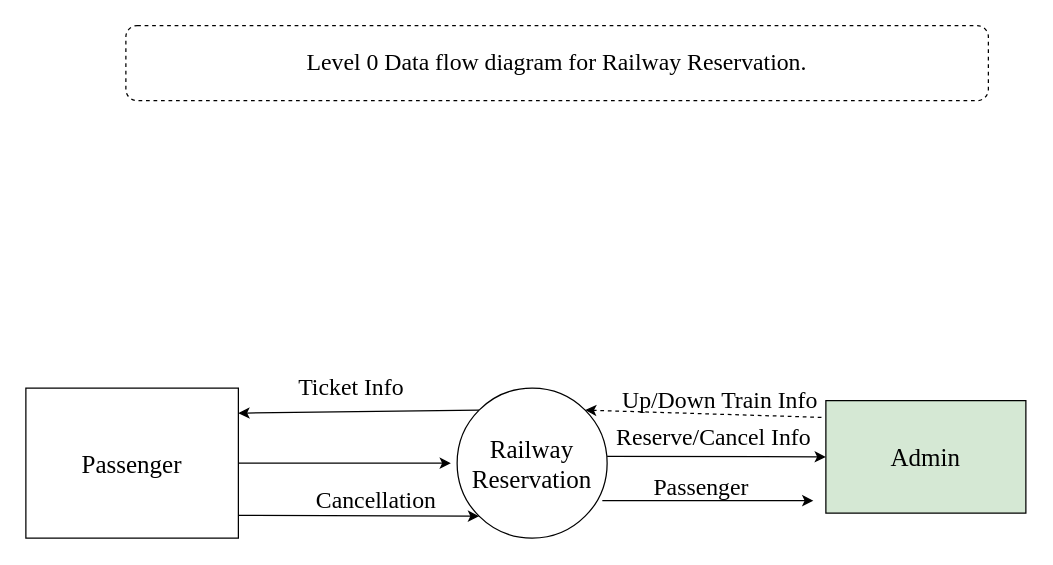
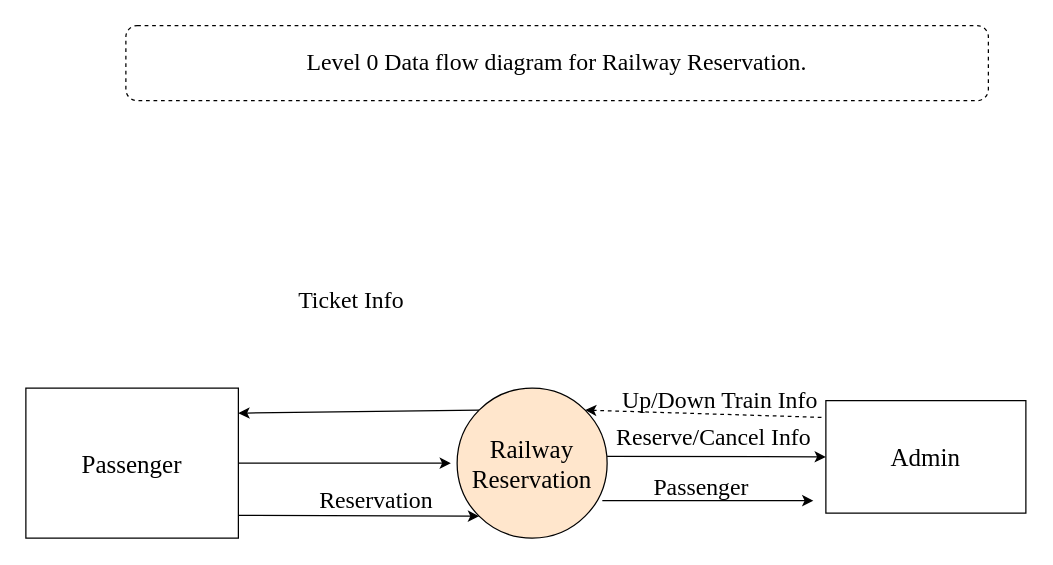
- <mxCell id="9" value="Ticket Info" style="text;html=1;align=center;verticalAlign=middle;resizable=0;points=[];autosize=1;strokeColor=none;fillColor=none;fontSize=19;fontFamily=Garamond;" vertex="1" parent="1"><mxGeometry x="225" y="290" width="110" height="40" as="geometry" /></mxCell>
+ <mxCell id="9" value="Ticket Info" style="text;html=1;align=center;verticalAlign=middle;resizable=0;points=[];autosize=1;strokeColor=none;fillColor=none;fontSize=19;fontFamily=Garamond;" vertex="1" parent="1"><mxGeometry x="225" y="220" width="110" height="40" as="geometry" /></mxCell>
- <mxCell id="7" value="Admin" style="rounded=0;whiteSpace=wrap;html=1;fontFamily=Garamond;fontSize=20;fillColor=#d5e8d4;" vertex="1" parent="1"><mxGeometry x="660" y="320" width="160" height="90" as="geometry" /></mxCell>
+ <mxCell id="7" value="Admin" style="rounded=0;whiteSpace=wrap;html=1;fontFamily=Garamond;fontSize=20;" vertex="1" parent="1"><mxGeometry x="660" y="320" width="160" height="90" as="geometry" /></mxCell>
- <mxCell id="6" value="Railway&lt;br&gt;Reservation" style="ellipse;whiteSpace=wrap;html=1;aspect=fixed;fontFamily=Garamond;fontSize=20;" vertex="1" parent="1"><mxGeometry x="365" y="310" width="120" height="120" as="geometry" /></mxCell>
+ <mxCell id="6" value="Railway&lt;br&gt;Reservation" style="ellipse;whiteSpace=wrap;html=1;aspect=fixed;fontFamily=Garamond;fontSize=20;fillColor=#ffe6cc;" vertex="1" parent="1"><mxGeometry x="365" y="310" width="120" height="120" as="geometry" /></mxCell>
- <mxCell id="10" value="Cancellation" style="text;html=1;align=center;verticalAlign=middle;resizable=0;points=[];autosize=1;strokeColor=none;fillColor=none;fontSize=19;fontFamily=Garamond;" vertex="1" parent="1"><mxGeometry x="245" y="380" width="110" height="40" as="geometry" /></mxCell>
+ <mxCell id="10" value="Reservation" style="text;html=1;align=center;verticalAlign=middle;resizable=0;points=[];autosize=1;strokeColor=none;fillColor=none;fontSize=19;fontFamily=Garamond;" vertex="1" parent="1"><mxGeometry x="245" y="380" width="110" height="40" as="geometry" /></mxCell>
